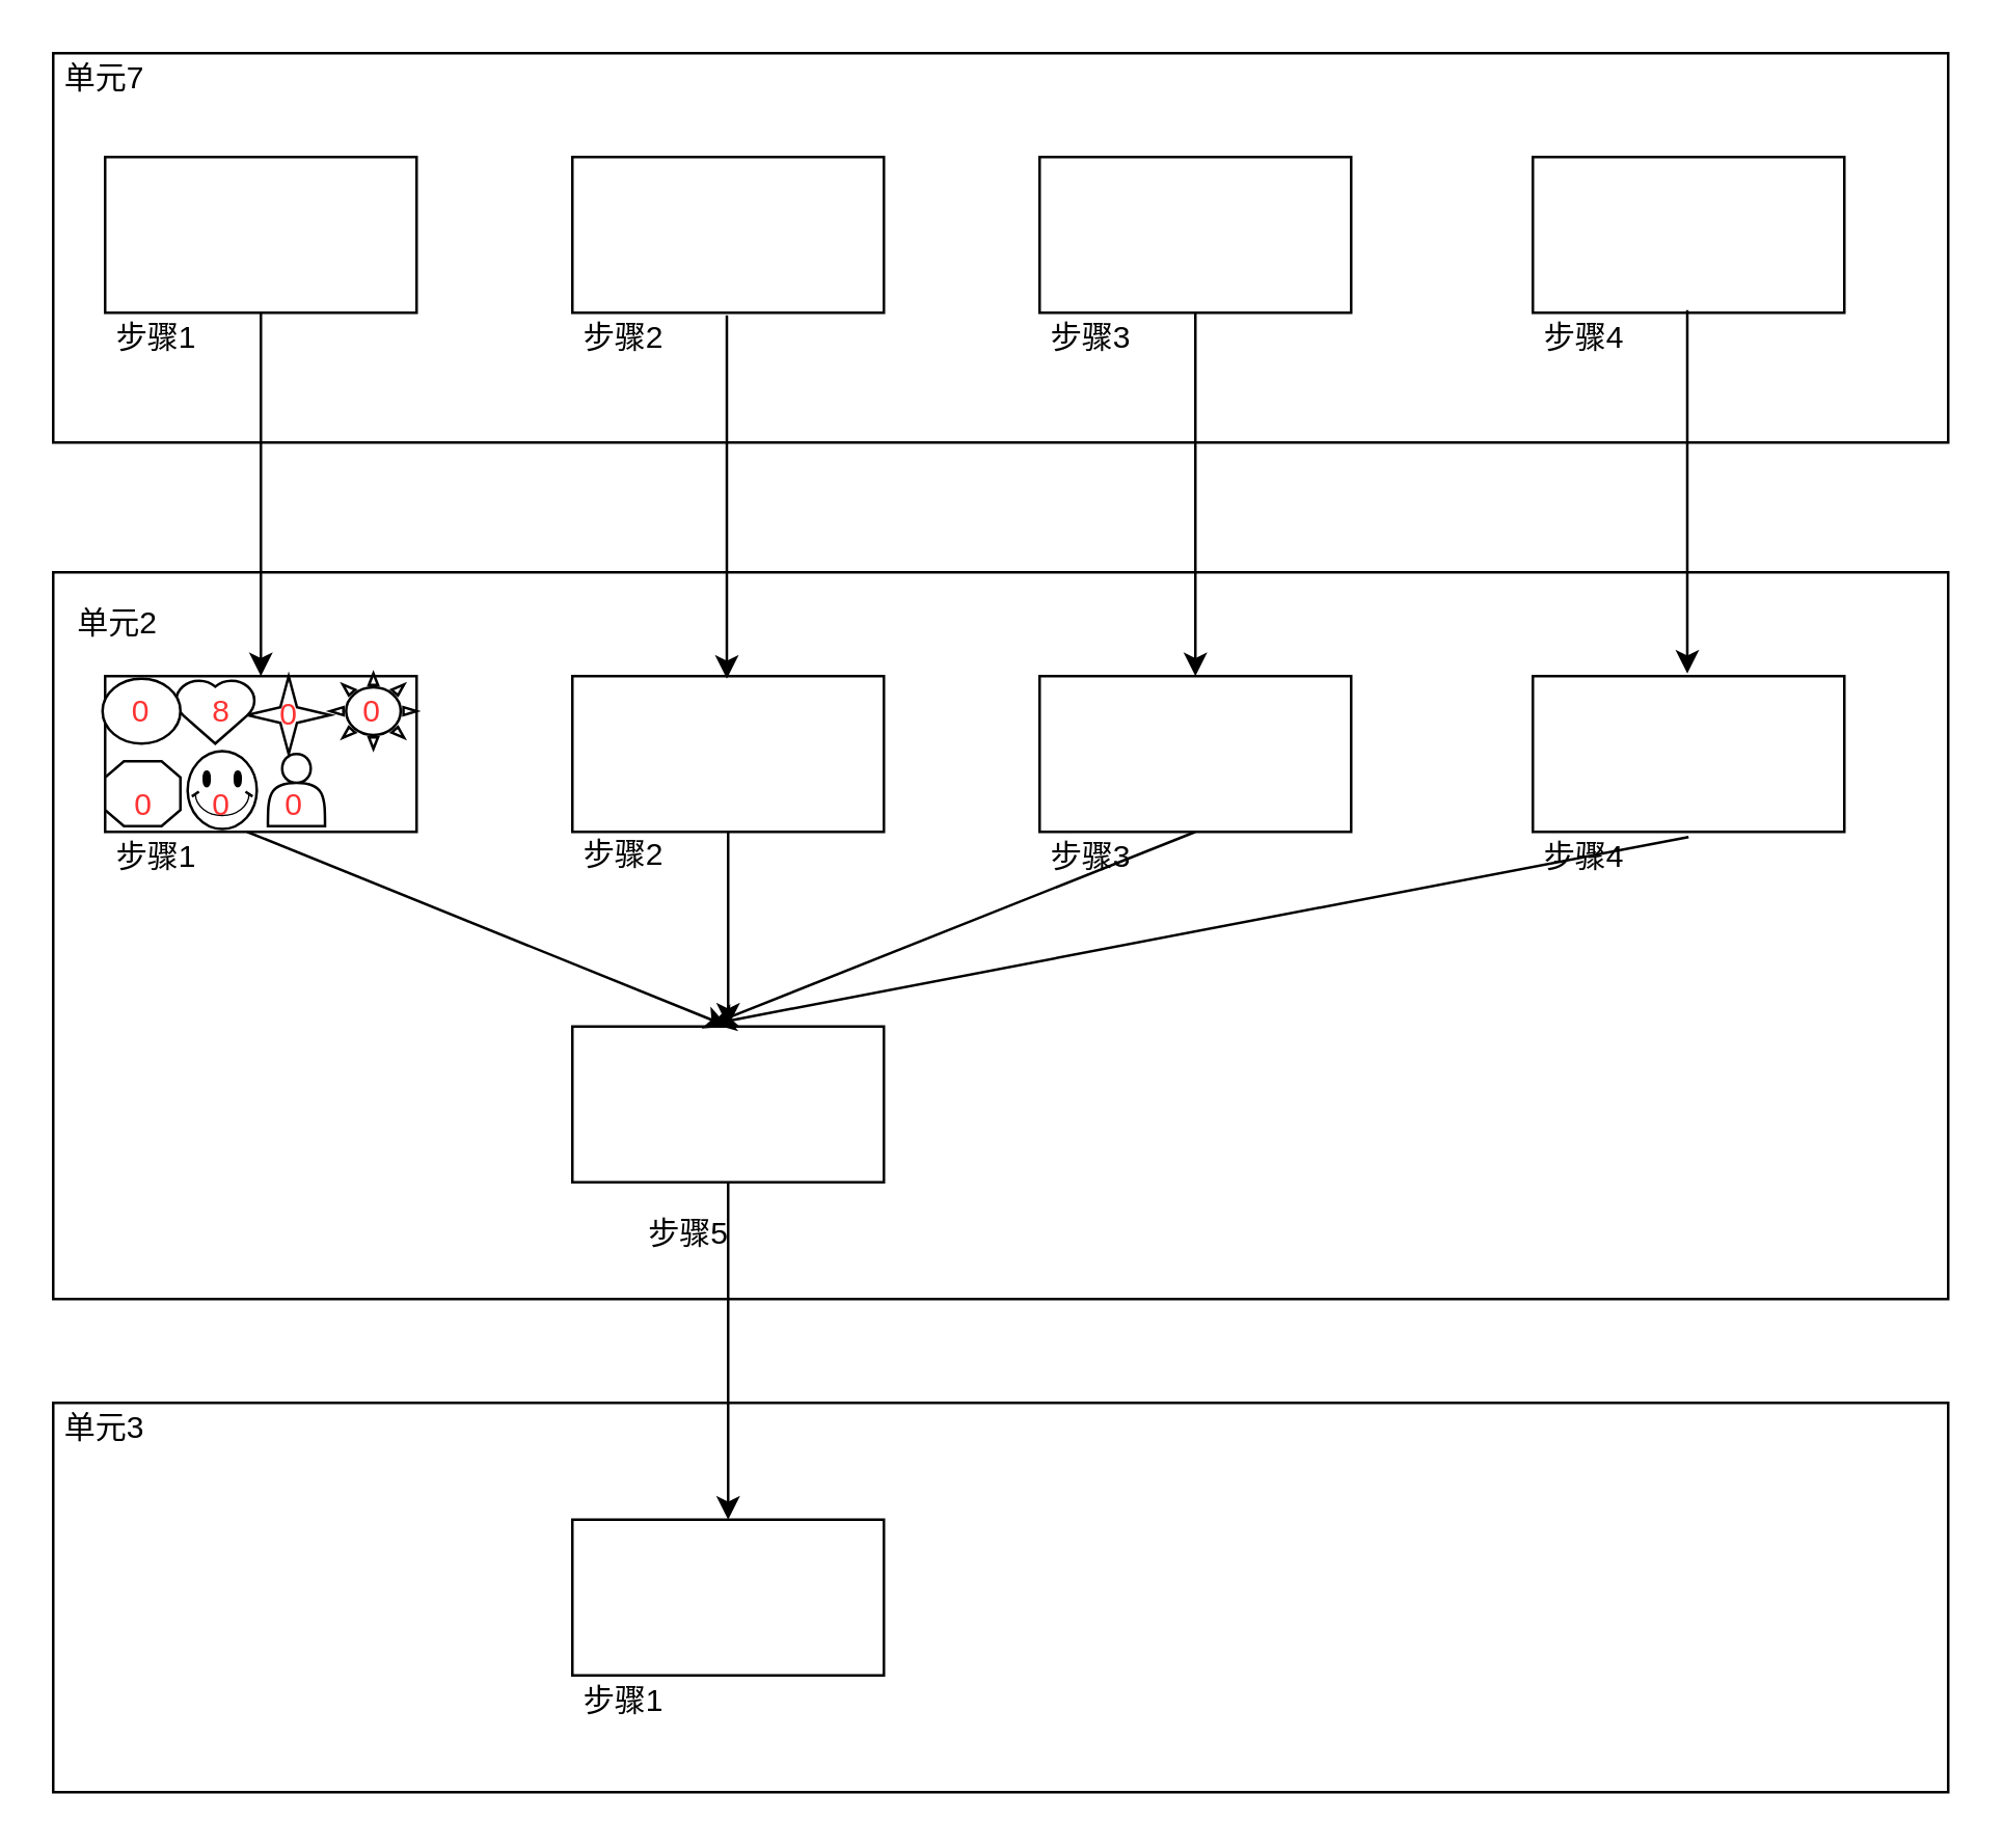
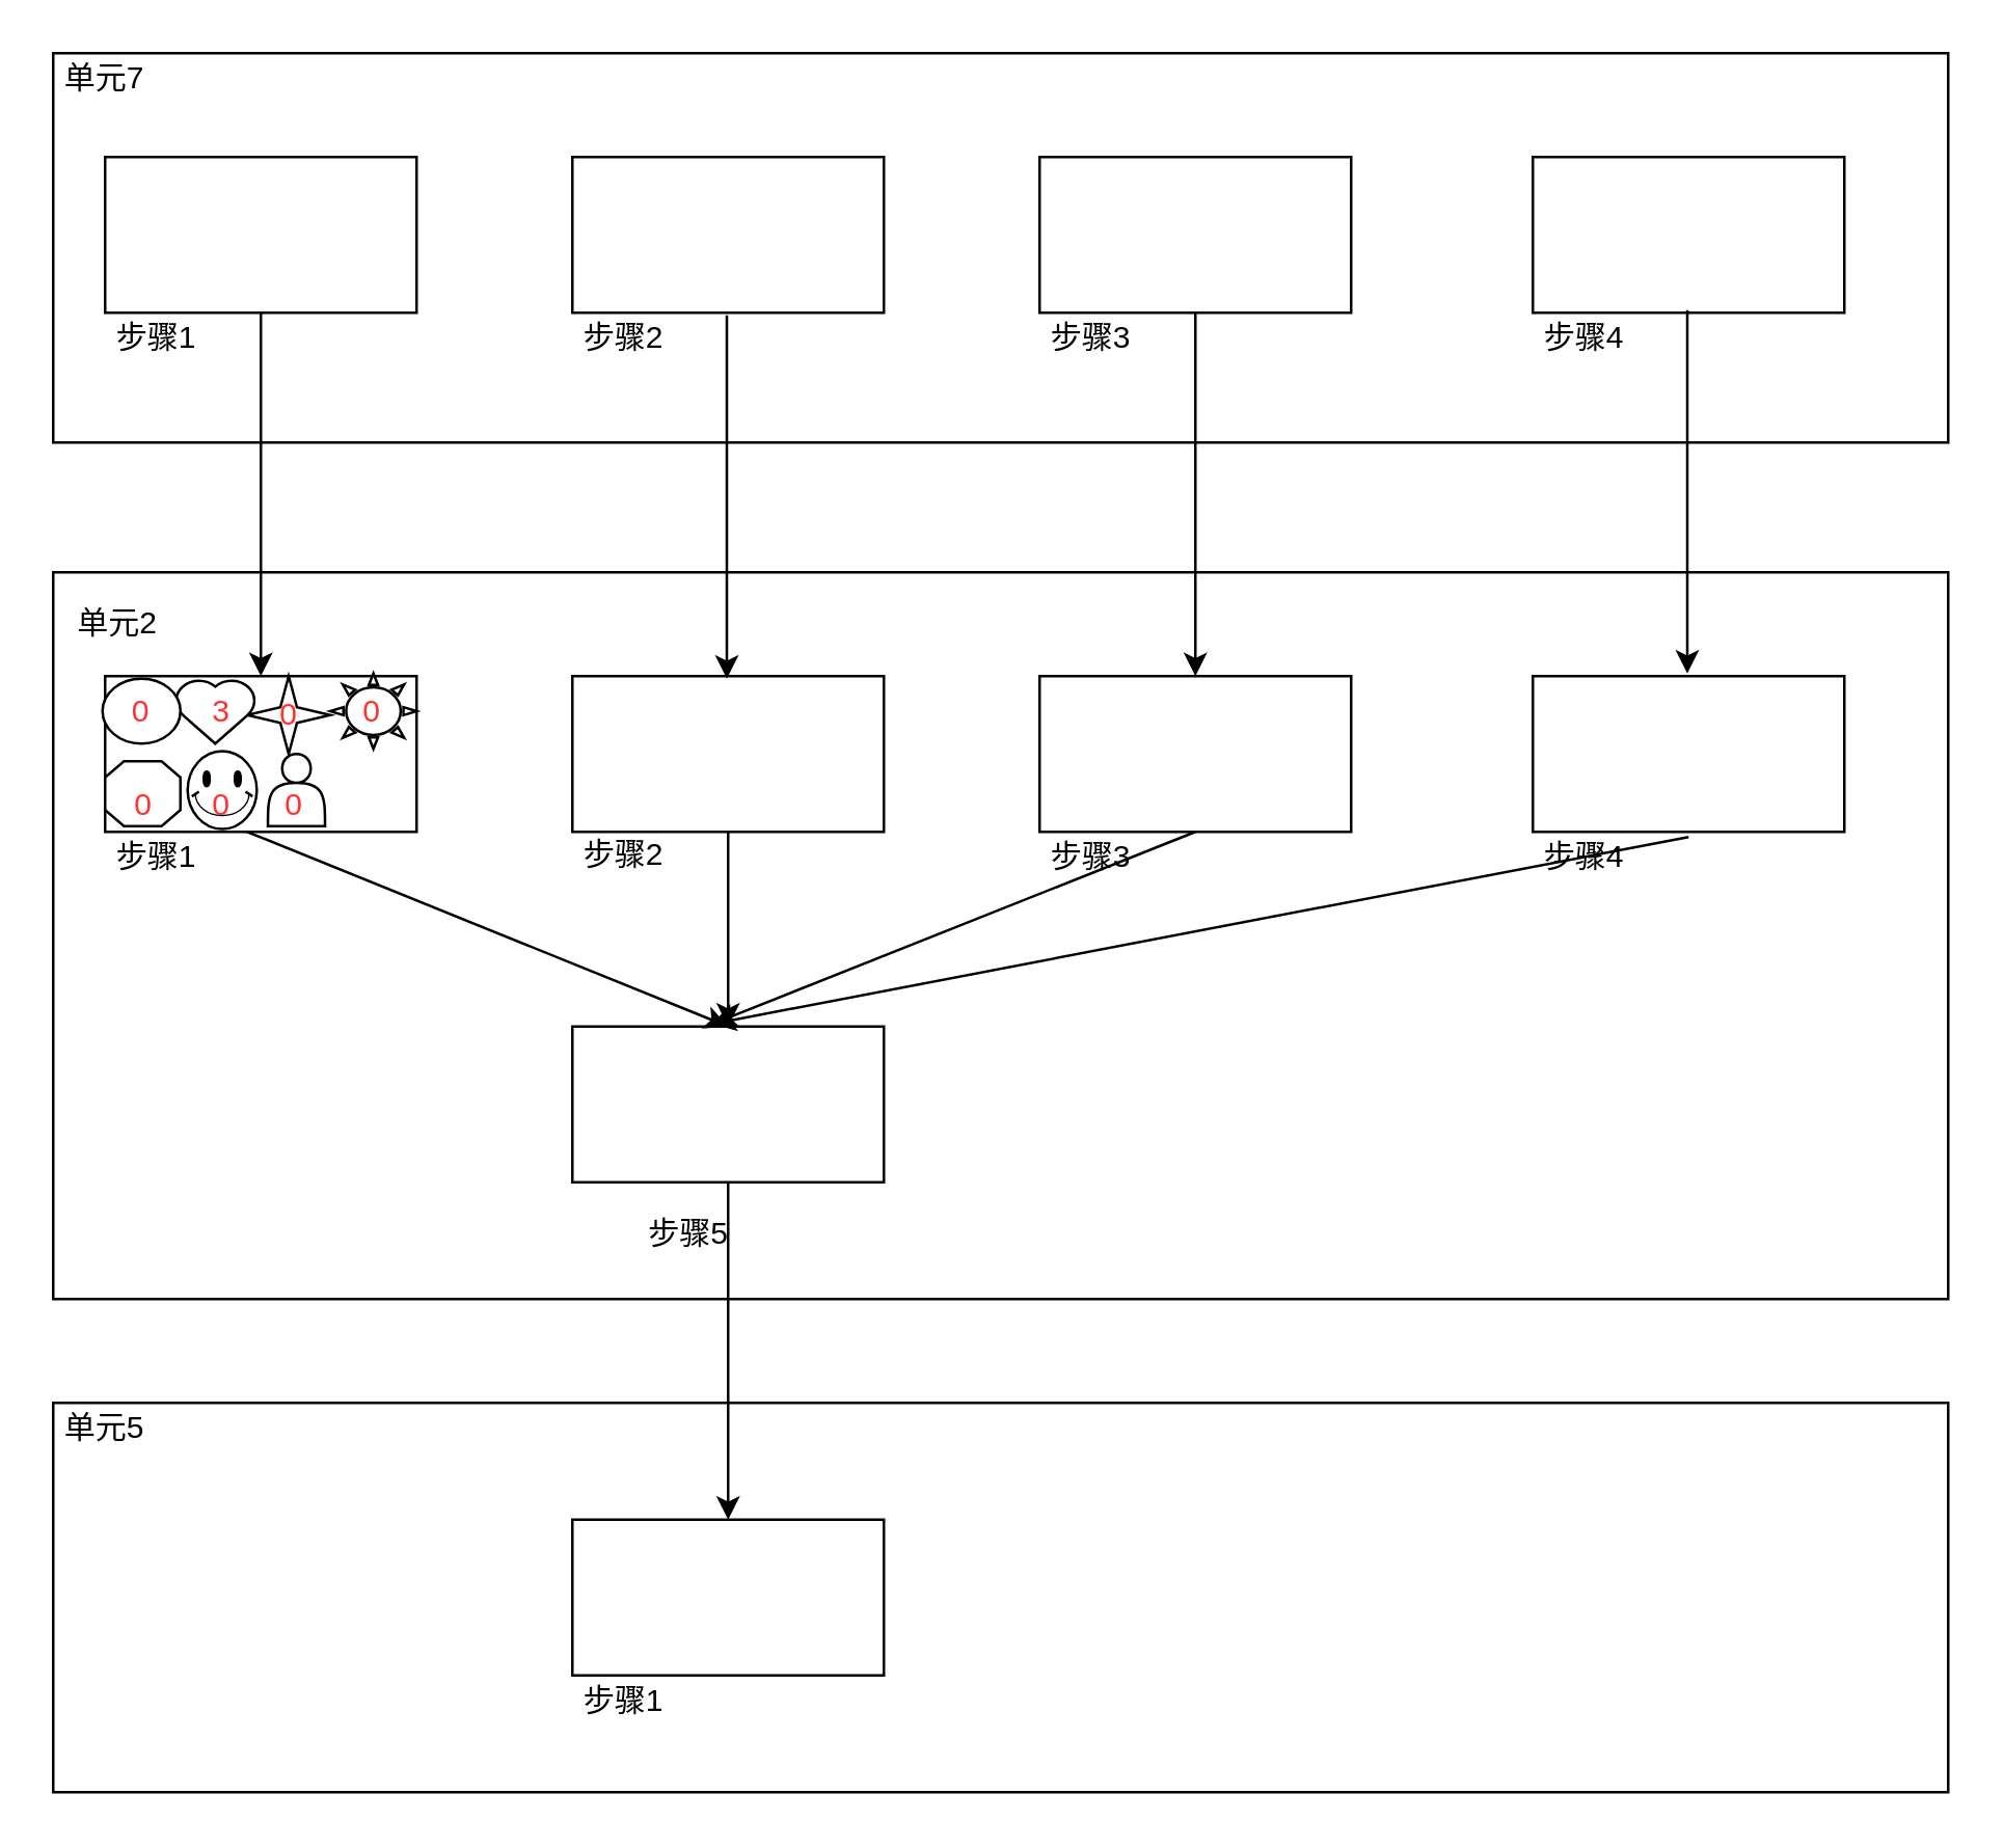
- <mxCell id="43" value="&lt;font color=&quot;#ff3333&quot;&gt;8&lt;/font&gt;" style="text;html=1;strokeColor=none;fillColor=none;align=center;verticalAlign=middle;whiteSpace=wrap;rounded=0;" vertex="1" parent="1"><mxGeometry x="74.71" y="266" width="20" height="15" as="geometry" /></mxCell>
+ <mxCell id="43" value="&lt;font color=&quot;#ff3333&quot;&gt;3&lt;/font&gt;" style="text;html=1;strokeColor=none;fillColor=none;align=center;verticalAlign=middle;whiteSpace=wrap;rounded=0;" vertex="1" parent="1"><mxGeometry x="74.71" y="266" width="20" height="15" as="geometry" /></mxCell>
- <mxCell id="41" value="单元3" style="text;html=1;strokeColor=none;fillColor=none;align=center;verticalAlign=middle;whiteSpace=wrap;rounded=0;" vertex="1" parent="1"><mxGeometry x="20" y="540" width="40" height="20" as="geometry" /></mxCell>
+ <mxCell id="41" value="单元5" style="text;html=1;strokeColor=none;fillColor=none;align=center;verticalAlign=middle;whiteSpace=wrap;rounded=0;" vertex="1" parent="1"><mxGeometry x="20" y="540" width="40" height="20" as="geometry" /></mxCell>
